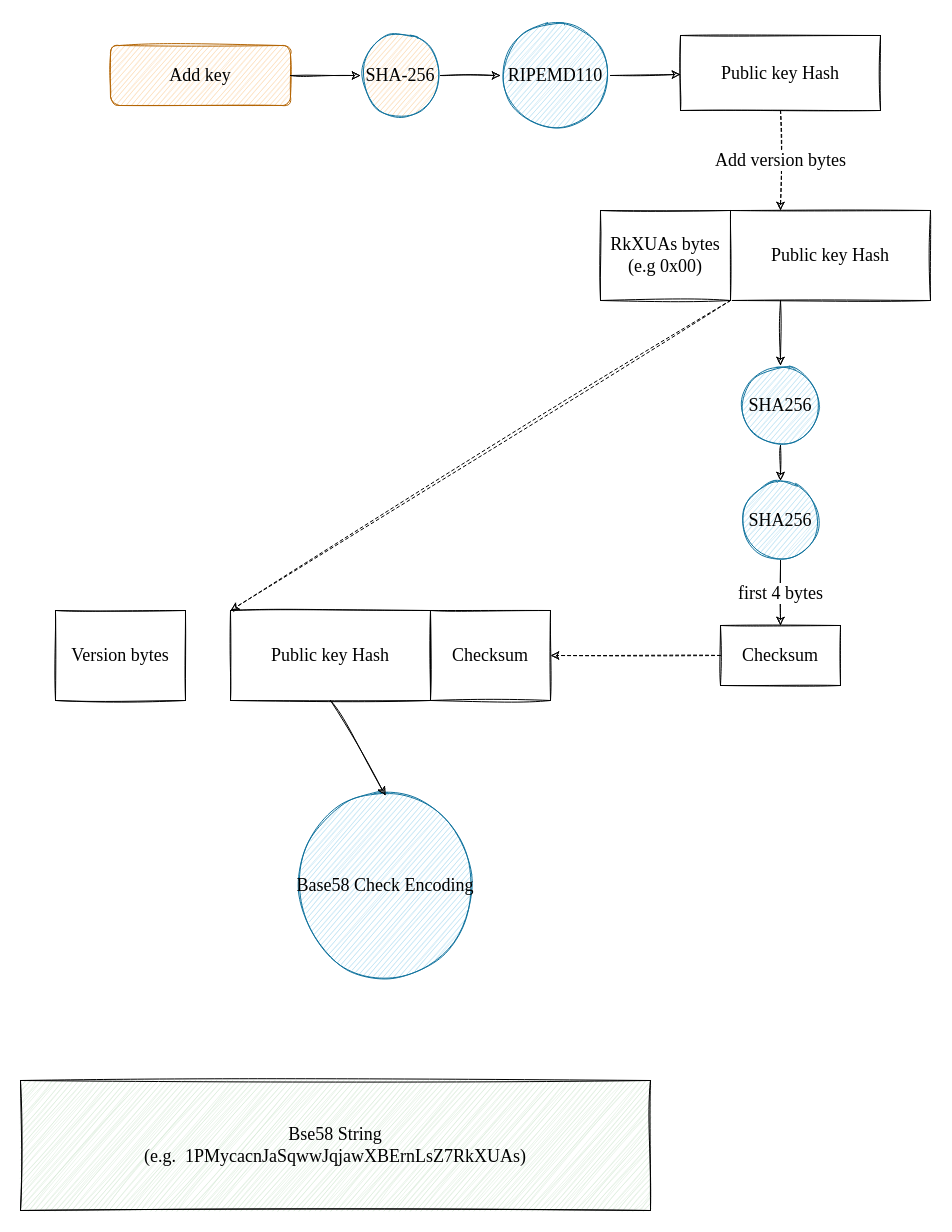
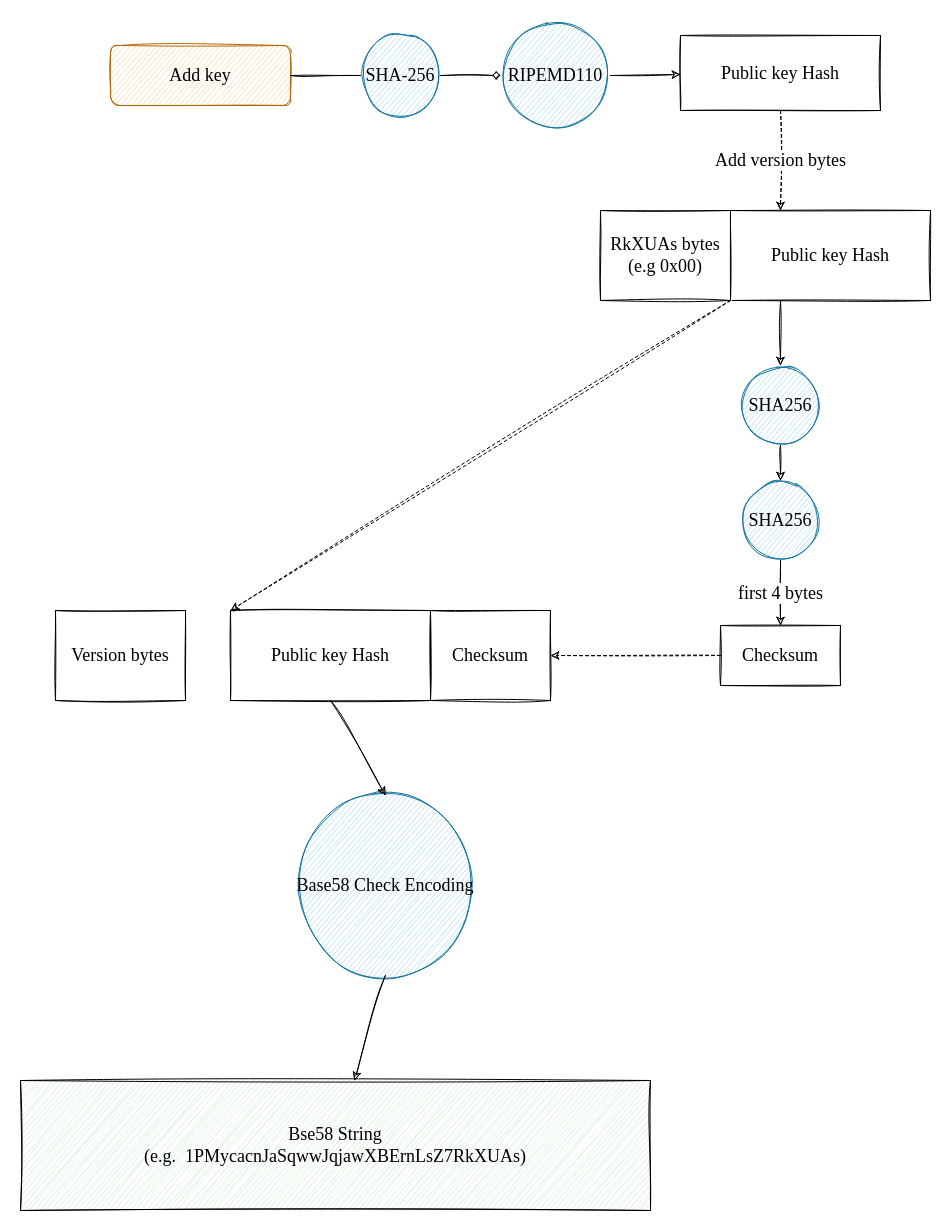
- <mxCell id="6" value="" style="endArrow=classic;html=1;rounded=0;exitX=1;exitY=0.5;exitDx=0;exitDy=0;entryX=0;entryY=0.5;entryDx=0;entryDy=0;fontSize=18;sketch=1;fontFamily=Architects Daughter;fontSource=https%3A%2F%2Ffonts.googleapis.com%2Fcss%3Ffamily%3DArchitects%2BDaughter;" parent="1" source="2" target="3" edge="1"><mxGeometry width="50" height="50" relative="1" as="geometry"><mxPoint x="300" y="115" as="sourcePoint" /><mxPoint x="350" y="65" as="targetPoint" /></mxGeometry></mxCell>
+ <mxCell id="6" value="" style="endArrow=none;html=1;rounded=0;exitX=1;exitY=0.5;exitDx=0;exitDy=0;entryX=0;entryY=0.5;entryDx=0;entryDy=0;fontSize=18;sketch=1;fontFamily=Architects Daughter;fontSource=https%3A%2F%2Ffonts.googleapis.com%2Fcss%3Ffamily%3DArchitects%2BDaughter;" parent="1" source="2" target="3" edge="1"><mxGeometry width="50" height="50" relative="1" as="geometry"><mxPoint x="300" y="115" as="sourcePoint" /><mxPoint x="350" y="65" as="targetPoint" /></mxGeometry></mxCell>
- <mxCell id="3" value="SHA-256" style="ellipse;whiteSpace=wrap;html=1;aspect=fixed;fontSize=18;sketch=1;fontFamily=Architects Daughter;fontSource=https%3A%2F%2Ffonts.googleapis.com%2Fcss%3Ffamily%3DArchitects%2BDaughter;fillColor=#fad7ac;strokeColor=#10739e;" parent="1" vertex="1"><mxGeometry x="360" y="35" width="80" height="80" as="geometry" /></mxCell>
+ <mxCell id="3" value="SHA-256" style="ellipse;whiteSpace=wrap;html=1;aspect=fixed;fontSize=18;sketch=1;fontFamily=Architects Daughter;fontSource=https%3A%2F%2Ffonts.googleapis.com%2Fcss%3Ffamily%3DArchitects%2BDaughter;fillColor=#b1ddf0;strokeColor=#10739e;" parent="1" vertex="1"><mxGeometry x="360" y="35" width="80" height="80" as="geometry" /></mxCell>
- <mxCell id="7" value="" style="endArrow=classic;html=1;rounded=0;exitX=1;exitY=0.5;exitDx=0;exitDy=0;entryX=0;entryY=0.5;entryDx=0;entryDy=0;fontSize=18;sketch=1;fontFamily=Architects Daughter;fontSource=https%3A%2F%2Ffonts.googleapis.com%2Fcss%3Ffamily%3DArchitects%2BDaughter;" parent="1" source="3" target="4" edge="1"><mxGeometry width="50" height="50" relative="1" as="geometry"><mxPoint x="470" y="105" as="sourcePoint" /><mxPoint x="520" y="55" as="targetPoint" /></mxGeometry></mxCell>
+ <mxCell id="7" value="" style="endArrow=diamond;html=1;rounded=0;exitX=1;exitY=0.5;exitDx=0;exitDy=0;entryX=0;entryY=0.5;entryDx=0;entryDy=0;fontSize=18;sketch=1;fontFamily=Architects Daughter;fontSource=https%3A%2F%2Ffonts.googleapis.com%2Fcss%3Ffamily%3DArchitects%2BDaughter;" parent="1" source="3" target="4" edge="1"><mxGeometry width="50" height="50" relative="1" as="geometry"><mxPoint x="470" y="105" as="sourcePoint" /><mxPoint x="520" y="55" as="targetPoint" /></mxGeometry></mxCell>
+ <mxCell id="26" value="" style="endArrow=classic;html=1;rounded=0;hachureGap=4;jiggle=2;fontFamily=Architects Daughter;fontSource=https%3A%2F%2Ffonts.googleapis.com%2Fcss%3Ffamily%3DArchitects%2BDaughter;fontSize=18;exitX=0.5;exitY=1;exitDx=0;exitDy=0;sketch=1;" parent="1" source="23" target="25" edge="1"><mxGeometry width="50" height="50" relative="1" as="geometry"><mxPoint x="570" y="1010" as="sourcePoint" /><mxPoint x="620" y="960" as="targetPoint" /></mxGeometry></mxCell>
